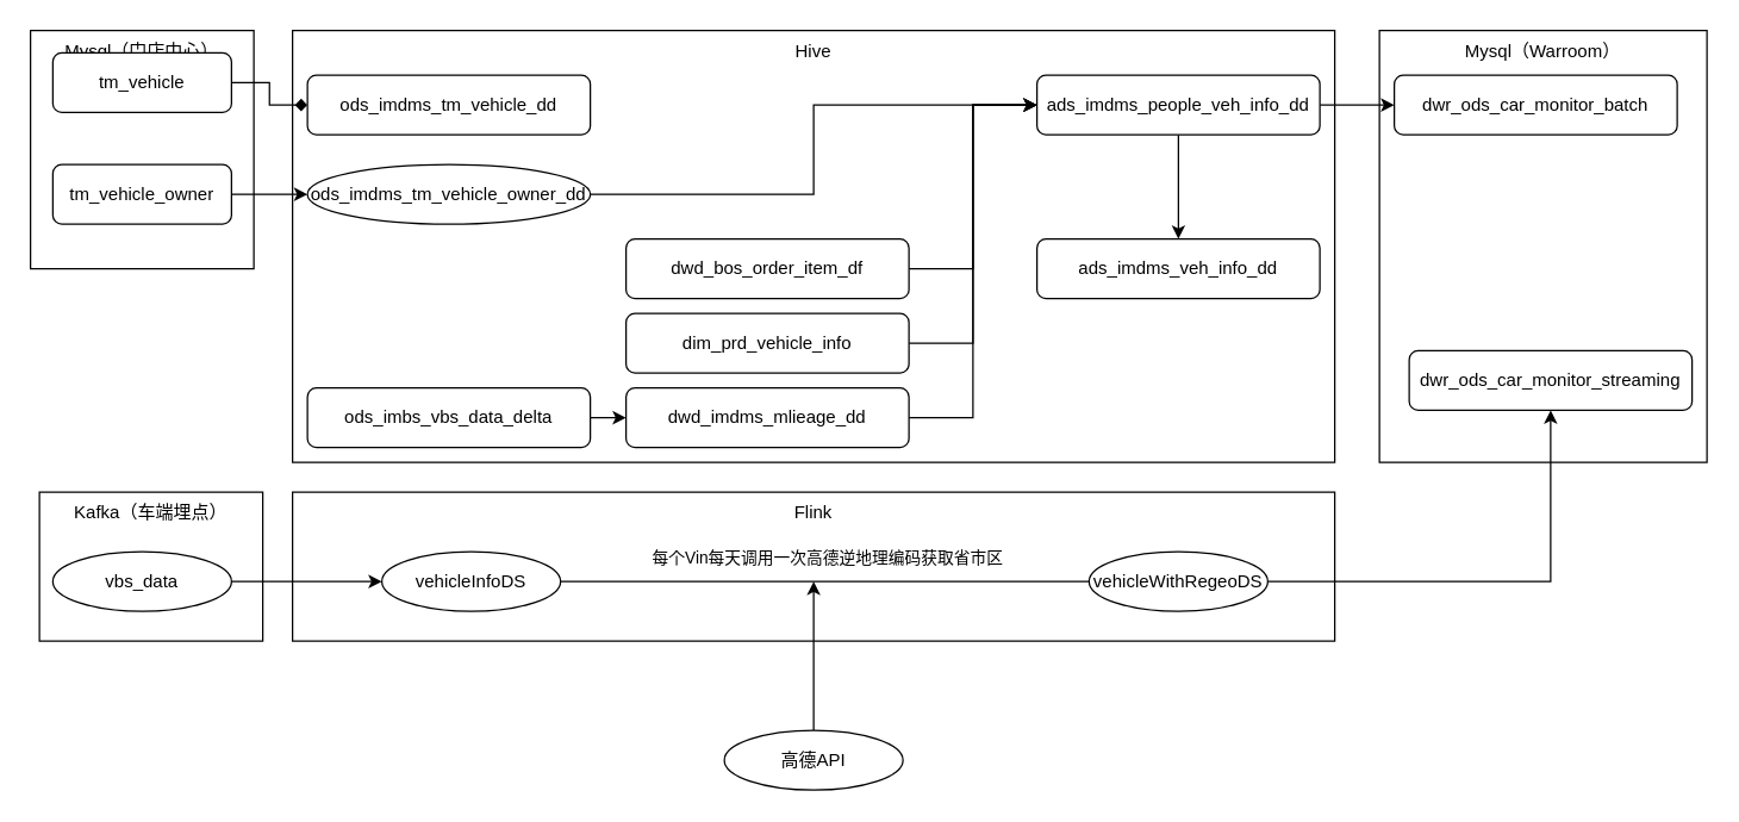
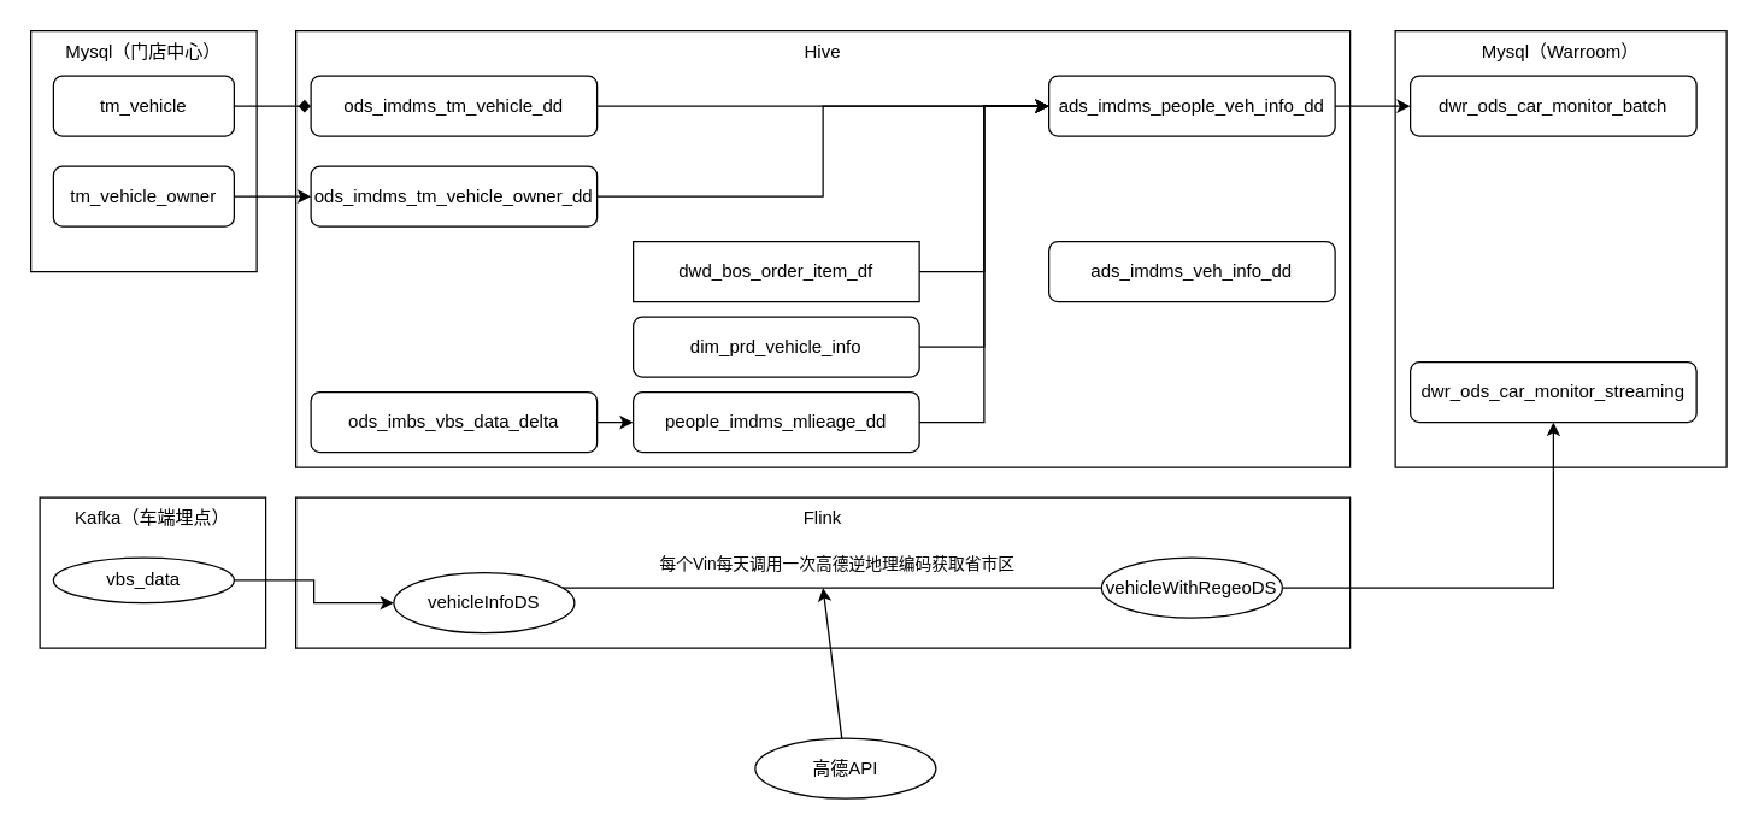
- <mxCell id="7" value="tm_vehicle" style="rounded=1;whiteSpace=wrap;html=1;" vertex="1" parent="1"><mxGeometry x="35" y="35" width="120" height="40" as="geometry" /></mxCell>
+ <mxCell id="7" value="tm_vehicle" style="rounded=1;whiteSpace=wrap;html=1;" vertex="1" parent="1"><mxGeometry x="35" y="50" width="120" height="40" as="geometry" /></mxCell>
+ <mxCell id="10" style="edgeStyle=orthogonalEdgeStyle;rounded=0;orthogonalLoop=1;jettySize=auto;html=1;entryX=0;entryY=0.5;entryDx=0;entryDy=0;" edge="1" parent="1" source="11" target="24"><mxGeometry relative="1" as="geometry" /></mxCell>
- <mxCell id="22" style="edgeStyle=orthogonalEdgeStyle;rounded=0;orthogonalLoop=1;jettySize=auto;html=1;entryX=0.5;entryY=0;entryDx=0;entryDy=0;" edge="1" parent="1" source="24" target="25"><mxGeometry relative="1" as="geometry" /></mxCell>
- <mxCell id="13" value="ods_imdms_tm_vehicle_owner_dd" style="ellipse;whiteSpace=wrap;html=1;" vertex="1" parent="1"><mxGeometry x="206" y="110" width="190" height="40" as="geometry" /></mxCell>
+ <mxCell id="13" value="ods_imdms_tm_vehicle_owner_dd" style="rounded=1;whiteSpace=wrap;html=1;" vertex="1" parent="1"><mxGeometry x="206" y="110" width="190" height="40" as="geometry" /></mxCell>
- <mxCell id="21" value="dwd_bos_order_item_df" style="rounded=1;whiteSpace=wrap;html=1;" vertex="1" parent="1"><mxGeometry x="420" y="160" width="190" height="40" as="geometry" /></mxCell>
+ <mxCell id="21" value="dwd_bos_order_item_df" style="whiteSpace=wrap;html=1;rounded=0;" vertex="1" parent="1"><mxGeometry x="420" y="160" width="190" height="40" as="geometry" /></mxCell>
- <mxCell id="37" value="dwr_ods_car_monitor_streaming" style="rounded=1;whiteSpace=wrap;html=1;" vertex="1" parent="1"><mxGeometry x="946" y="235" width="190" height="40" as="geometry" /></mxCell>
+ <mxCell id="37" value="dwr_ods_car_monitor_streaming" style="rounded=1;whiteSpace=wrap;html=1;" vertex="1" parent="1"><mxGeometry x="936" y="240" width="190" height="40" as="geometry" /></mxCell>
- <mxCell id="15" value="dwd_imdms_mlieage_dd" style="rounded=1;whiteSpace=wrap;html=1;" vertex="1" parent="1"><mxGeometry x="420" y="260" width="190" height="40" as="geometry" /></mxCell>
+ <mxCell id="15" value="people_imdms_mlieage_dd" style="rounded=1;whiteSpace=wrap;html=1;" vertex="1" parent="1"><mxGeometry x="420" y="260" width="190" height="40" as="geometry" /></mxCell>
- <mxCell id="29" value="vbs_data" style="ellipse;whiteSpace=wrap;html=1;" vertex="1" parent="1"><mxGeometry x="35" y="370" width="120" height="40" as="geometry" /></mxCell>
+ <mxCell id="29" value="vbs_data" style="ellipse;whiteSpace=wrap;html=1;" vertex="1" parent="1"><mxGeometry x="35" y="370" width="120" height="30" as="geometry" /></mxCell>
- <mxCell id="31" value="vehicleInfoDS" style="ellipse;whiteSpace=wrap;html=1;" vertex="1" parent="1"><mxGeometry x="256" y="370" width="120" height="40" as="geometry" /></mxCell>
+ <mxCell id="31" value="vehicleInfoDS" style="ellipse;whiteSpace=wrap;html=1;" vertex="1" parent="1"><mxGeometry x="261" y="380" width="120" height="40" as="geometry" /></mxCell>
- <mxCell id="35" value="高德API" style="ellipse;whiteSpace=wrap;html=1;" vertex="1" parent="1"><mxGeometry x="486" y="490" width="120" height="40" as="geometry" /></mxCell>
+ <mxCell id="35" value="高德API" style="ellipse;whiteSpace=wrap;html=1;" vertex="1" parent="1"><mxGeometry x="501" y="490" width="120" height="40" as="geometry" /></mxCell>
